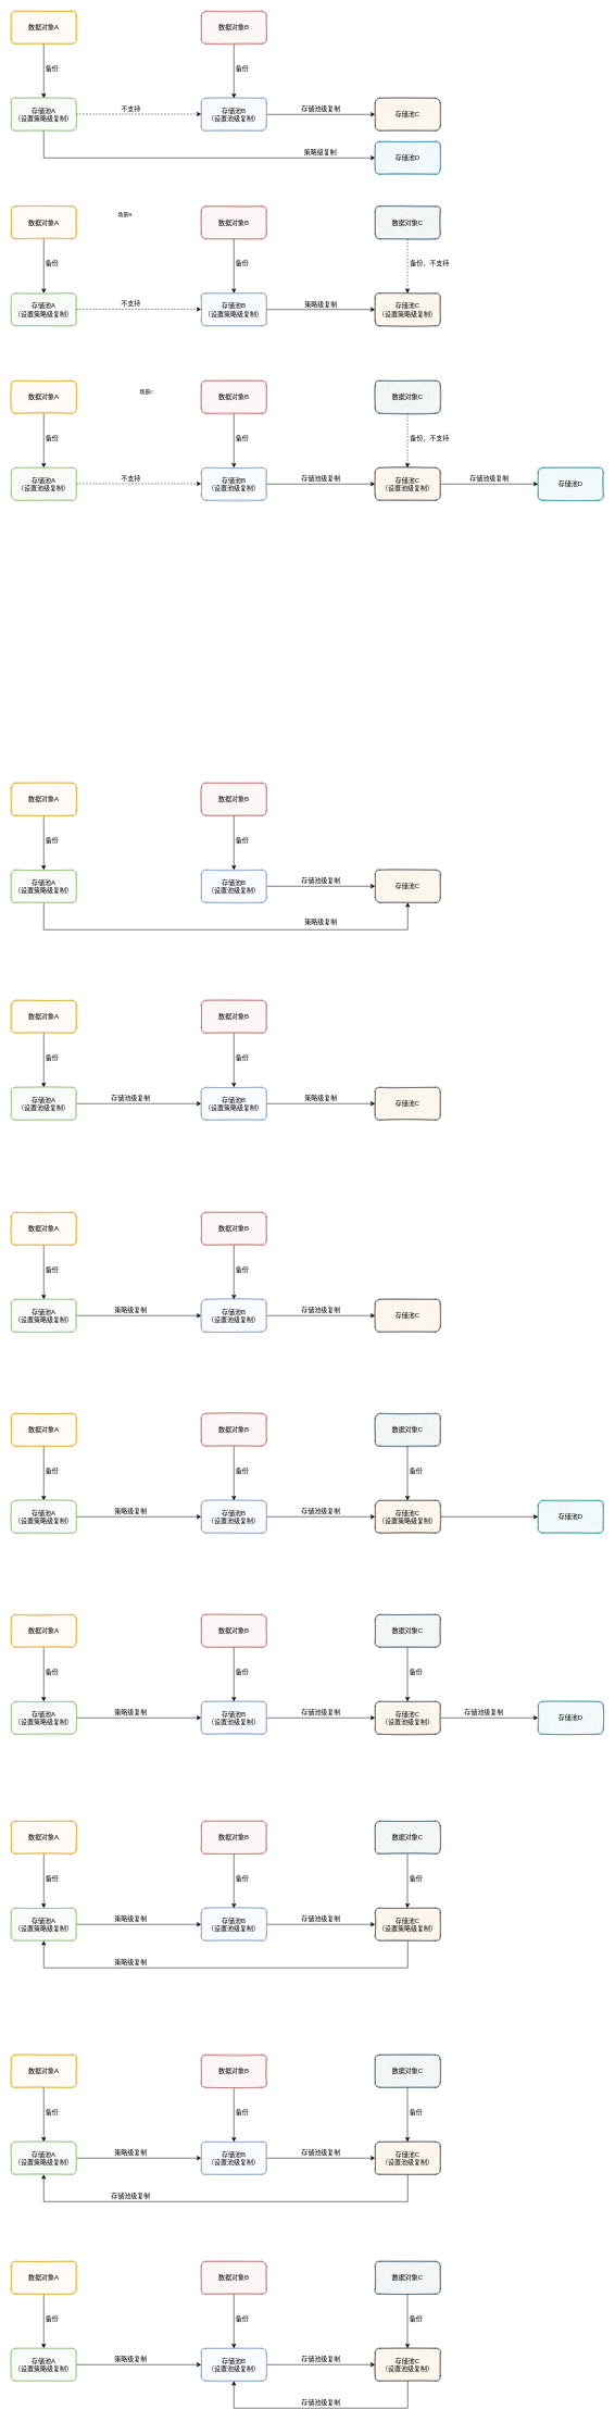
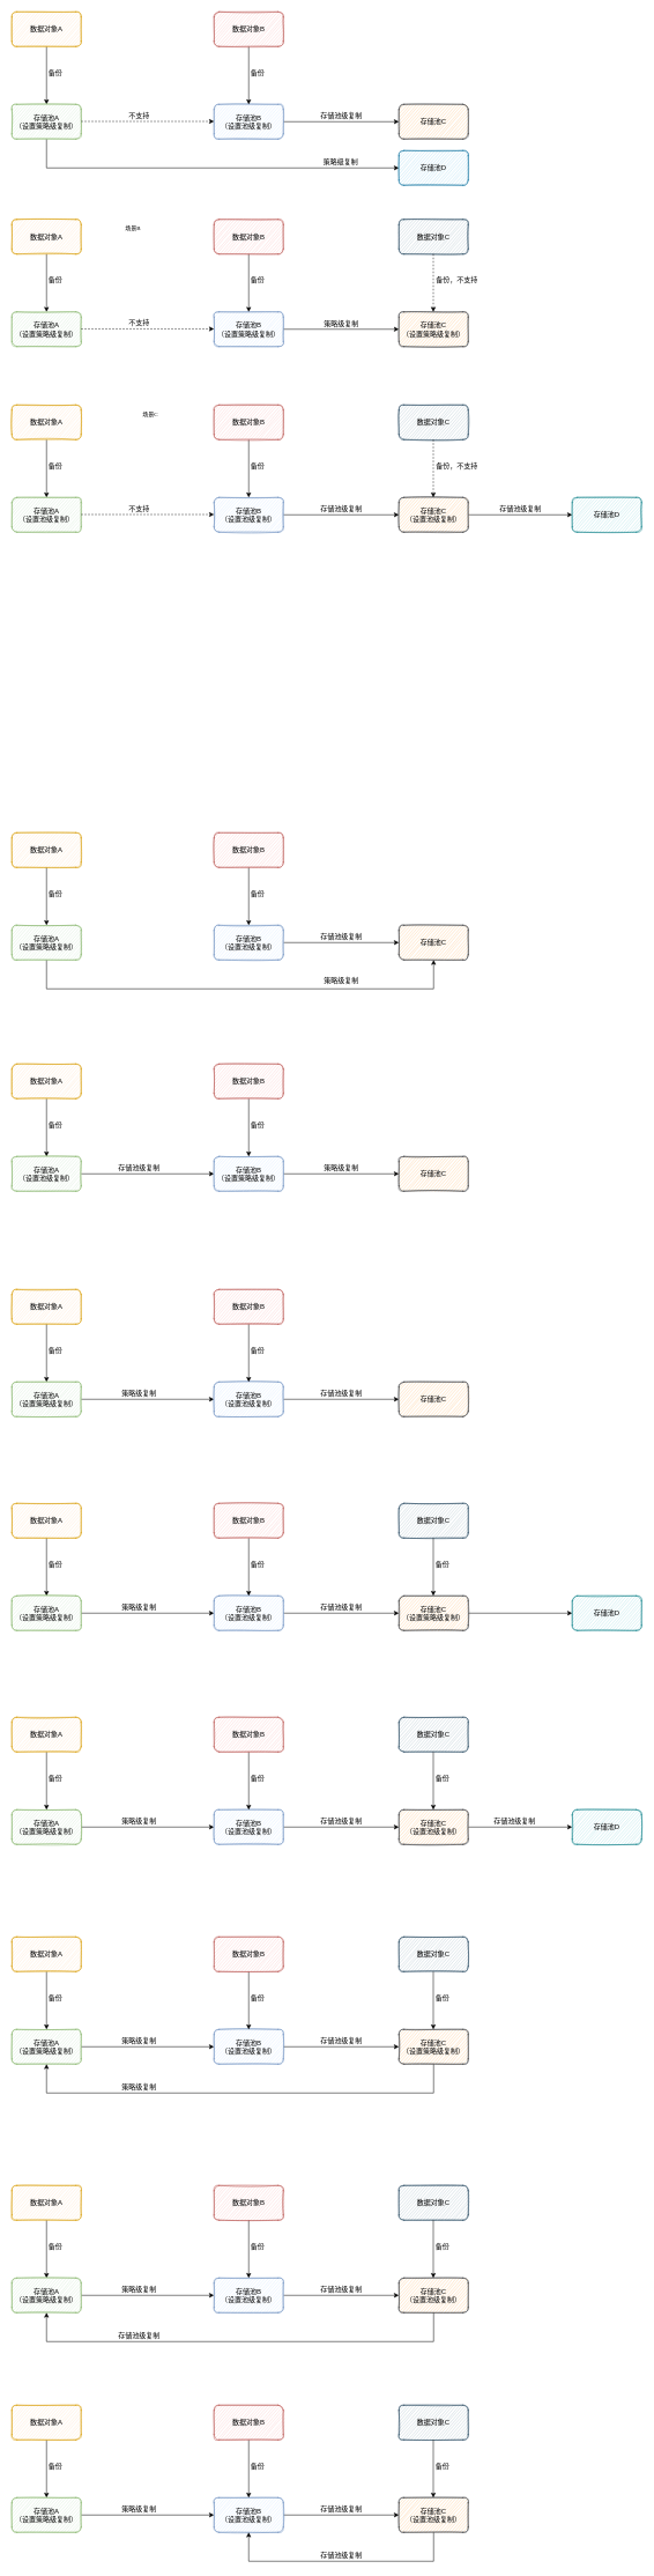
- <mxCell id="184" value="场景C" style="text;html=1;strokeColor=none;fillColor=none;align=center;verticalAlign=middle;whiteSpace=wrap;rounded=0;dashed=1;sketch=1;hachureGap=4;fontFamily=Verdana;fontSize=10;" vertex="1" parent="1"><mxGeometry x="240" y="705" width="60" height="30" as="geometry" /></mxCell>
+ <mxCell id="184" value="场景C" style="text;html=1;strokeColor=none;fillColor=none;align=center;verticalAlign=middle;whiteSpace=wrap;rounded=0;dashed=1;sketch=1;hachureGap=4;fontFamily=Verdana;fontSize=10;" vertex="1" parent="1"><mxGeometry x="230" y="700" width="60" height="30" as="geometry" /></mxCell>
